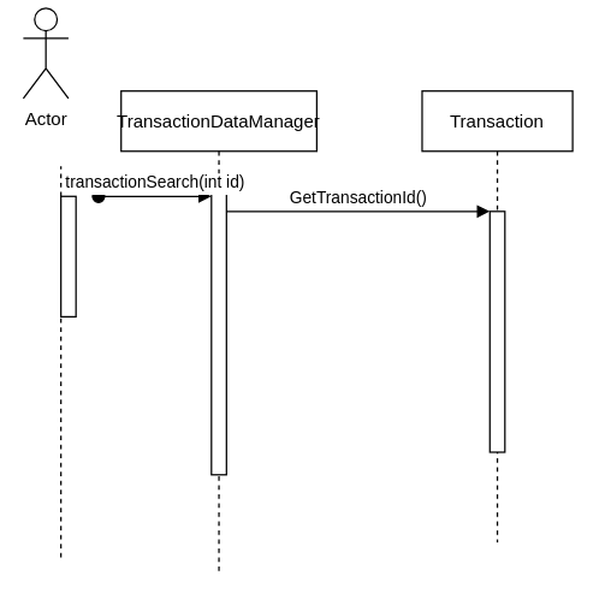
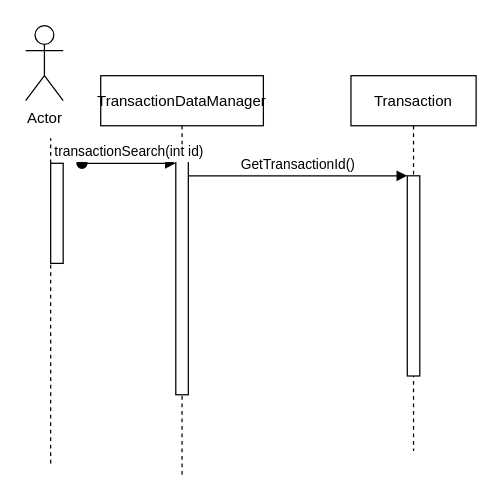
- <mxCell id="8" value="Actor" style="shape=umlActor;verticalLabelPosition=bottom;verticalAlign=top;html=1;outlineConnect=0;" vertex="1" parent="1"><mxGeometry x="15" y="5" width="30" height="60" as="geometry" /></mxCell>
+ <mxCell id="8" value="Actor" style="shape=umlActor;verticalLabelPosition=bottom;verticalAlign=top;html=1;outlineConnect=0;" vertex="1" parent="1"><mxGeometry x="20" y="20" width="30" height="60" as="geometry" /></mxCell>
